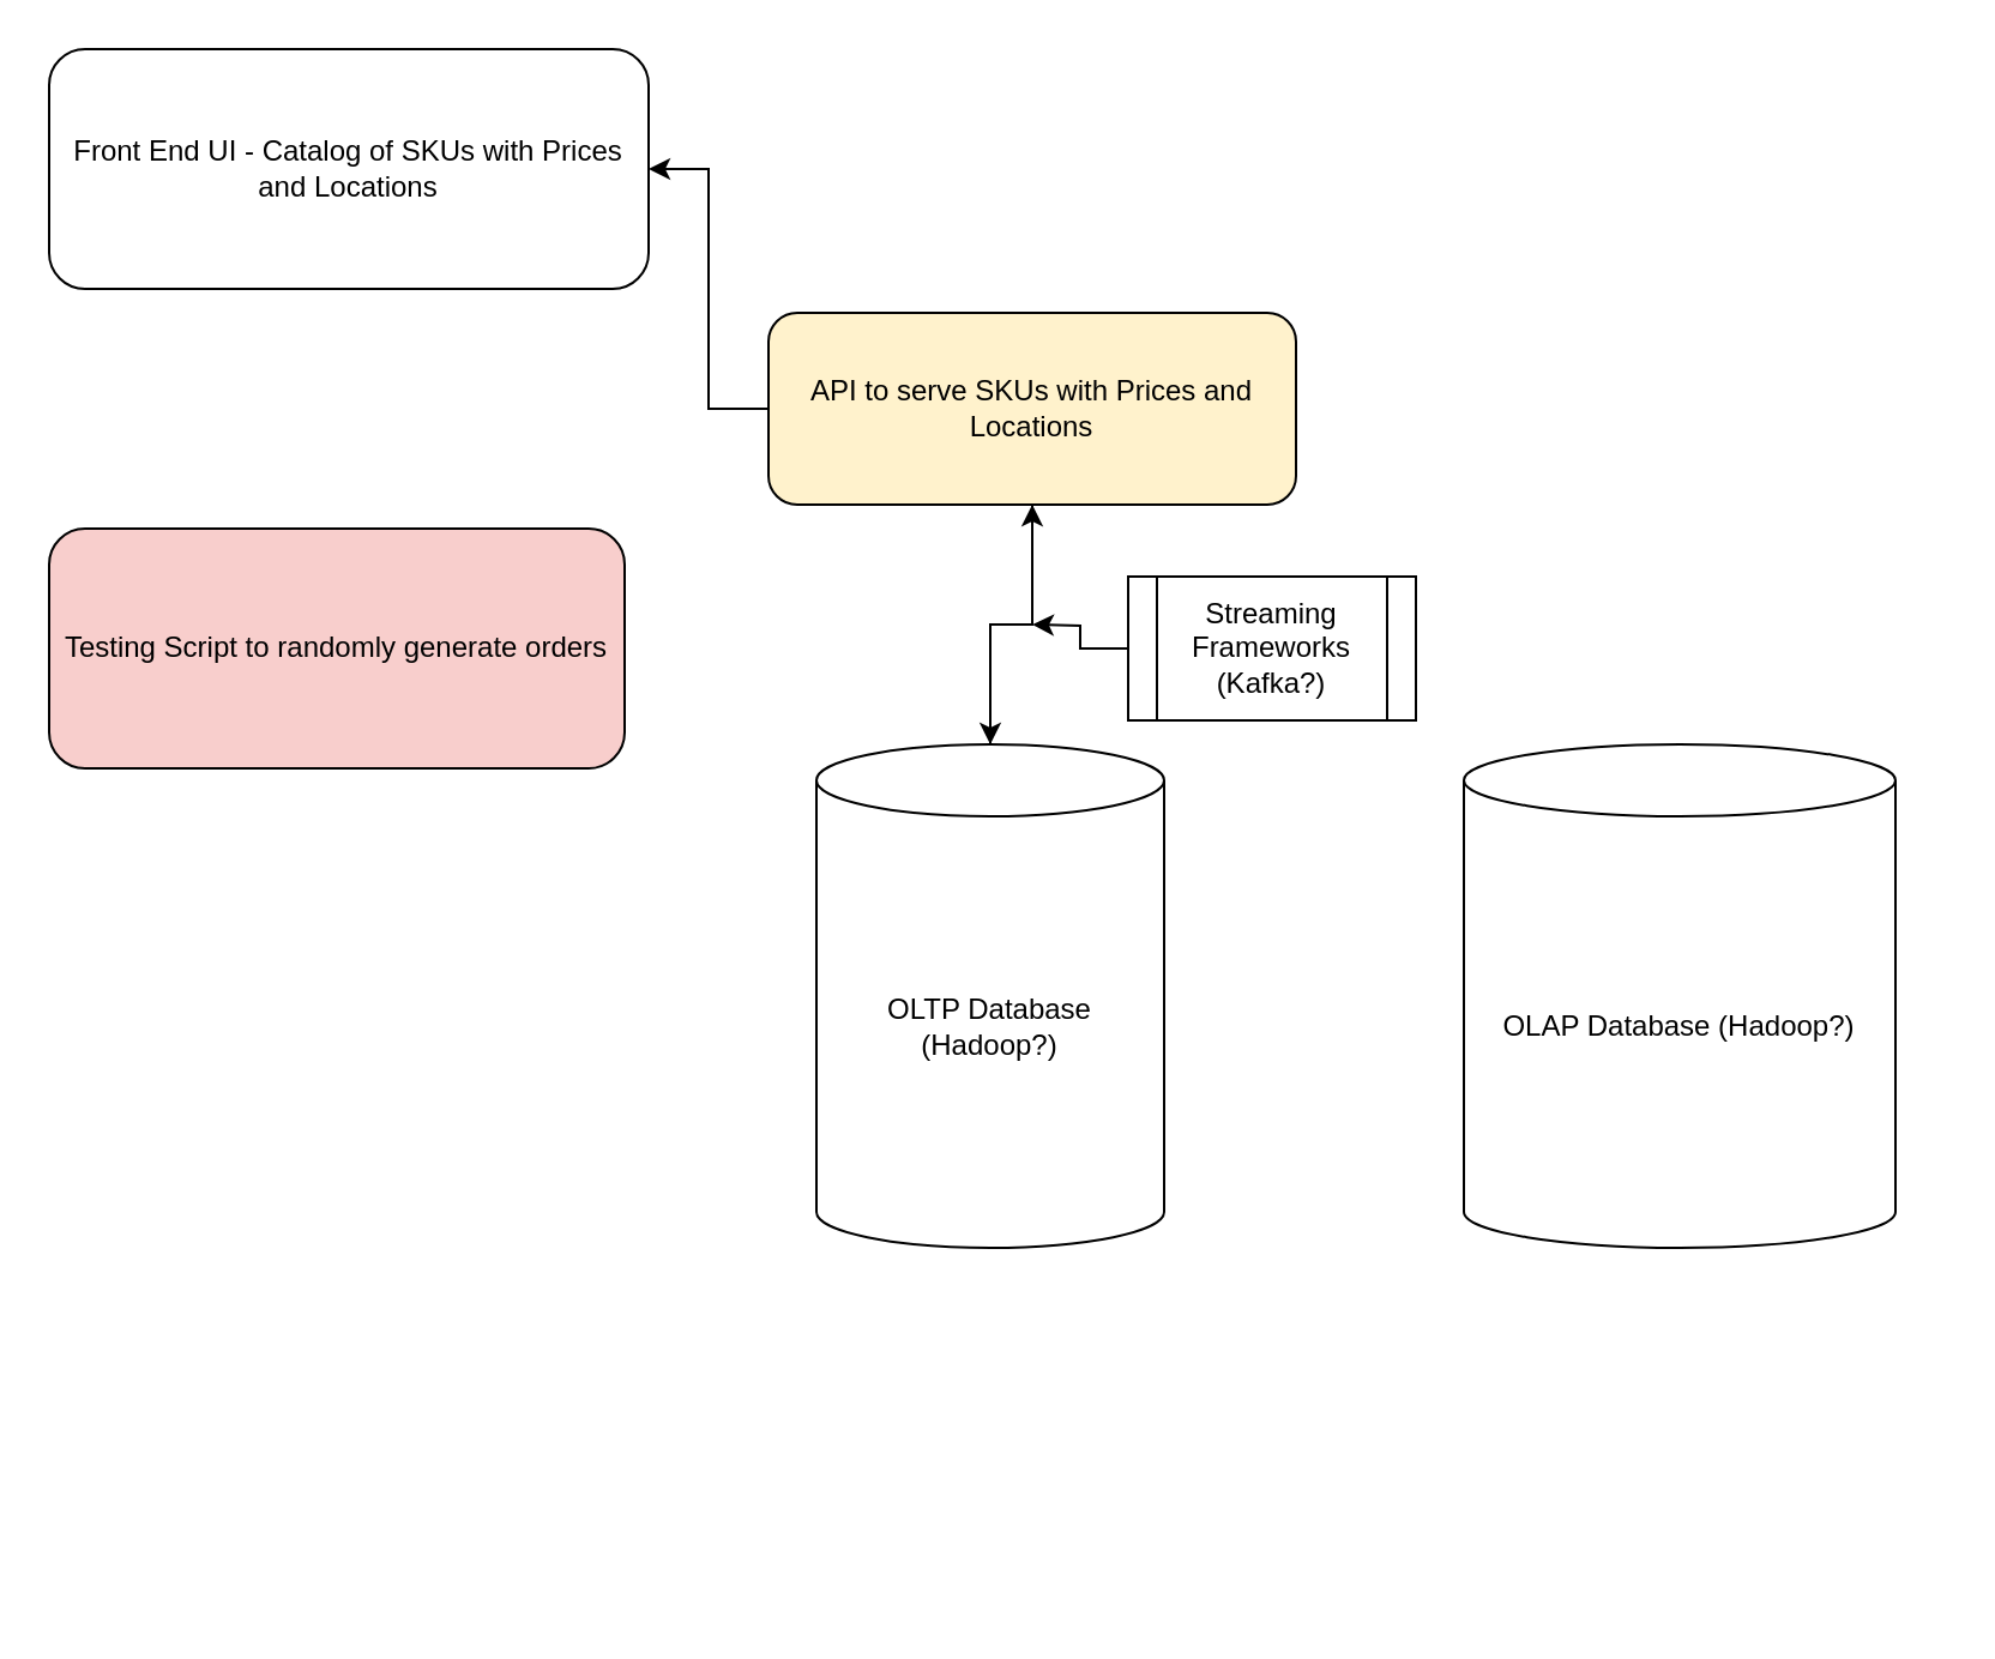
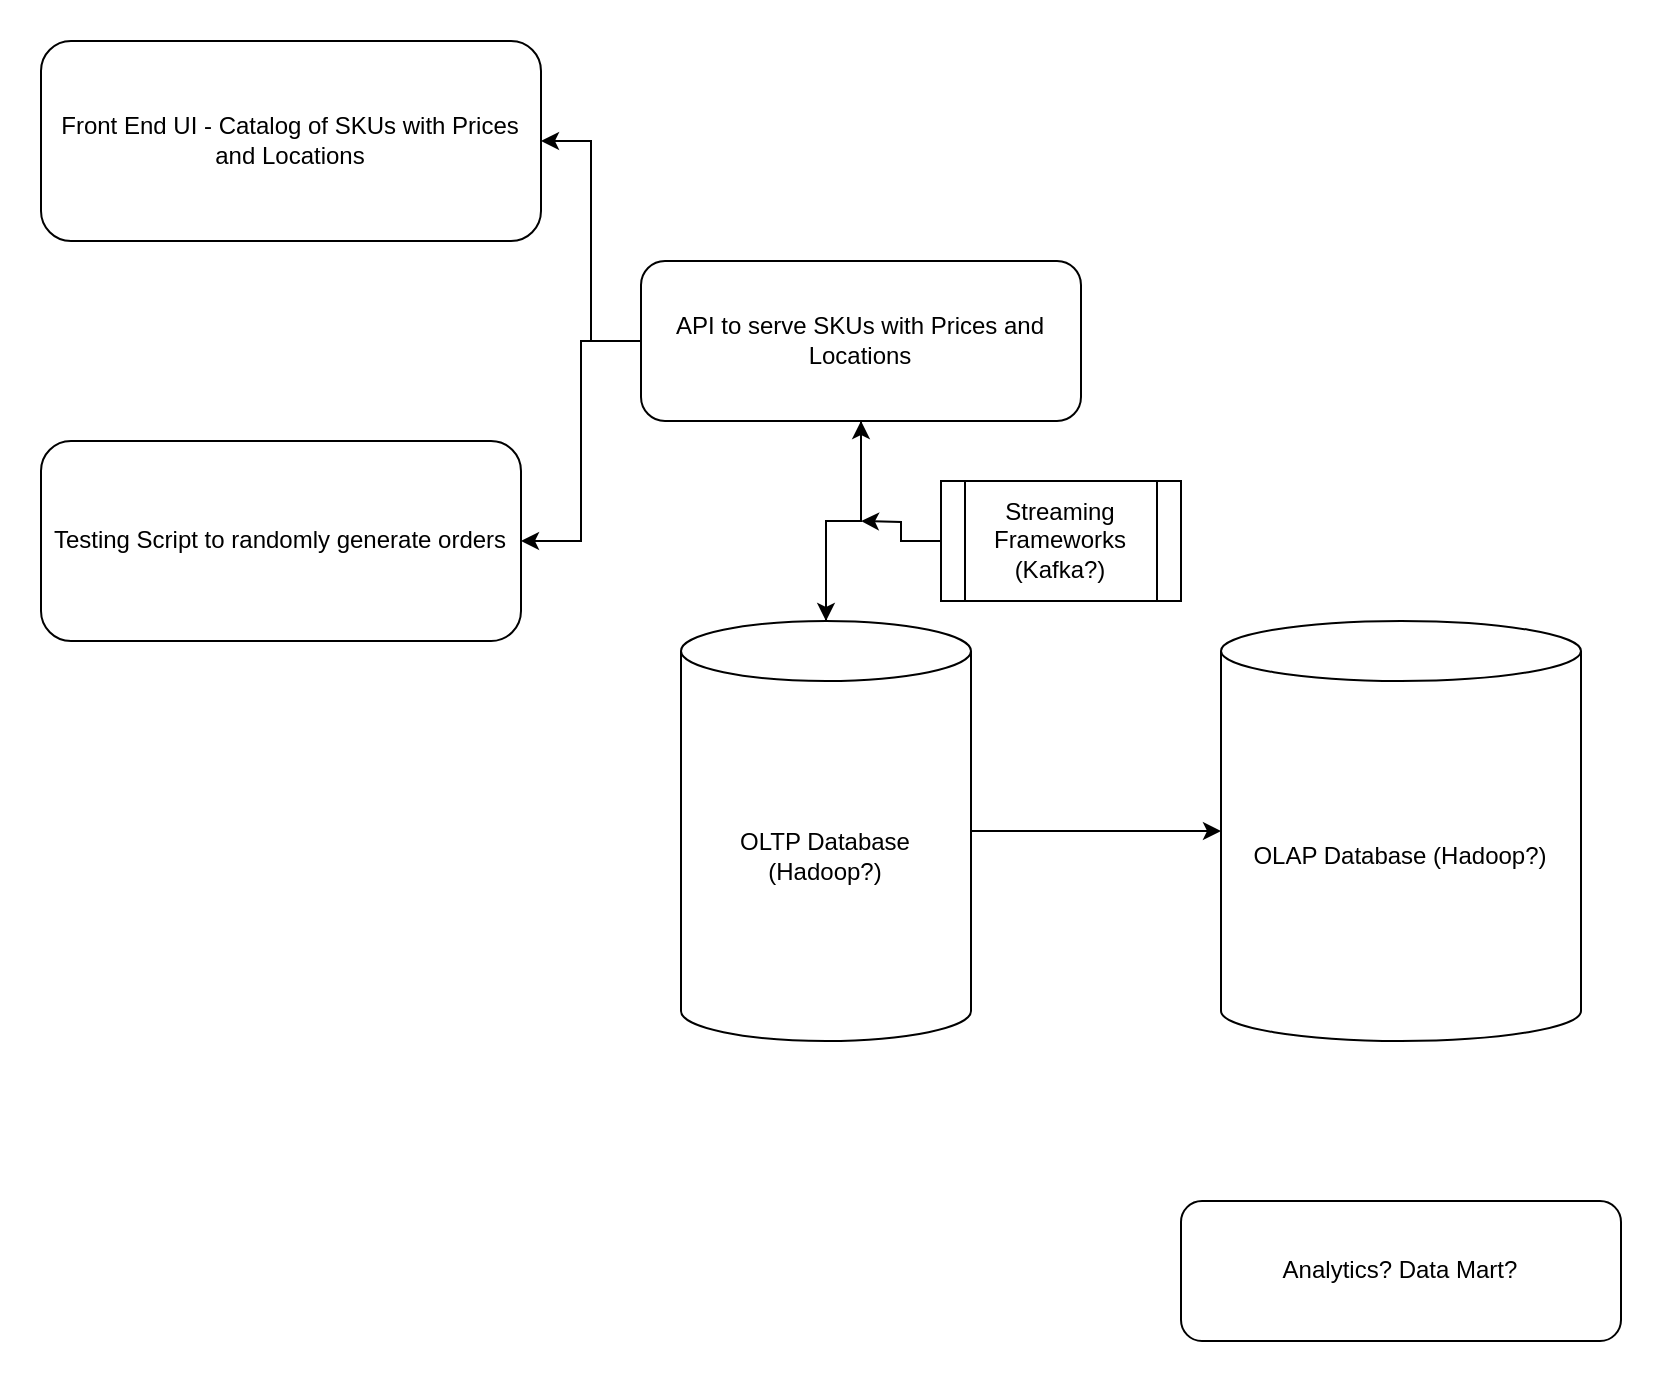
- <mxCell id="6" value="API to serve SKUs with Prices and Locations" style="rounded=1;whiteSpace=wrap;html=1;fillColor=#fff2cc;" vertex="1" parent="1"><mxGeometry x="320" y="130" width="220" height="80" as="geometry" /></mxCell>
+ <mxCell id="6" value="API to serve SKUs with Prices and Locations" style="rounded=1;whiteSpace=wrap;html=1;" vertex="1" parent="1"><mxGeometry x="320" y="130" width="220" height="80" as="geometry" /></mxCell>
+ <mxCell id="4" style="edgeStyle=orthogonalEdgeStyle;rounded=0;orthogonalLoop=1;jettySize=auto;html=1;entryX=1;entryY=0.5;entryDx=0;entryDy=0;" edge="1" parent="1" source="6" target="7"><mxGeometry relative="1" as="geometry" /></mxCell>
- <mxCell id="7" value="Testing Script to randomly generate orders" style="rounded=1;whiteSpace=wrap;html=1;fillColor=#f8cecc;" vertex="1" parent="1"><mxGeometry x="20" y="220" width="240" height="100" as="geometry" /></mxCell>
+ <mxCell id="7" value="Testing Script to randomly generate orders" style="rounded=1;whiteSpace=wrap;html=1;" vertex="1" parent="1"><mxGeometry x="20" y="220" width="240" height="100" as="geometry" /></mxCell>
+ <mxCell id="9" style="edgeStyle=orthogonalEdgeStyle;rounded=0;orthogonalLoop=1;jettySize=auto;html=1;exitX=1;exitY=0.5;exitDx=0;exitDy=0;exitPerimeter=0;" edge="1" parent="1" source="10" target="11"><mxGeometry relative="1" as="geometry" /></mxCell>
+ <mxCell id="12" value="Analytics? Data Mart?" style="rounded=1;whiteSpace=wrap;html=1;" vertex="1" parent="1"><mxGeometry x="590" y="600" width="220" height="70" as="geometry" /></mxCell>
